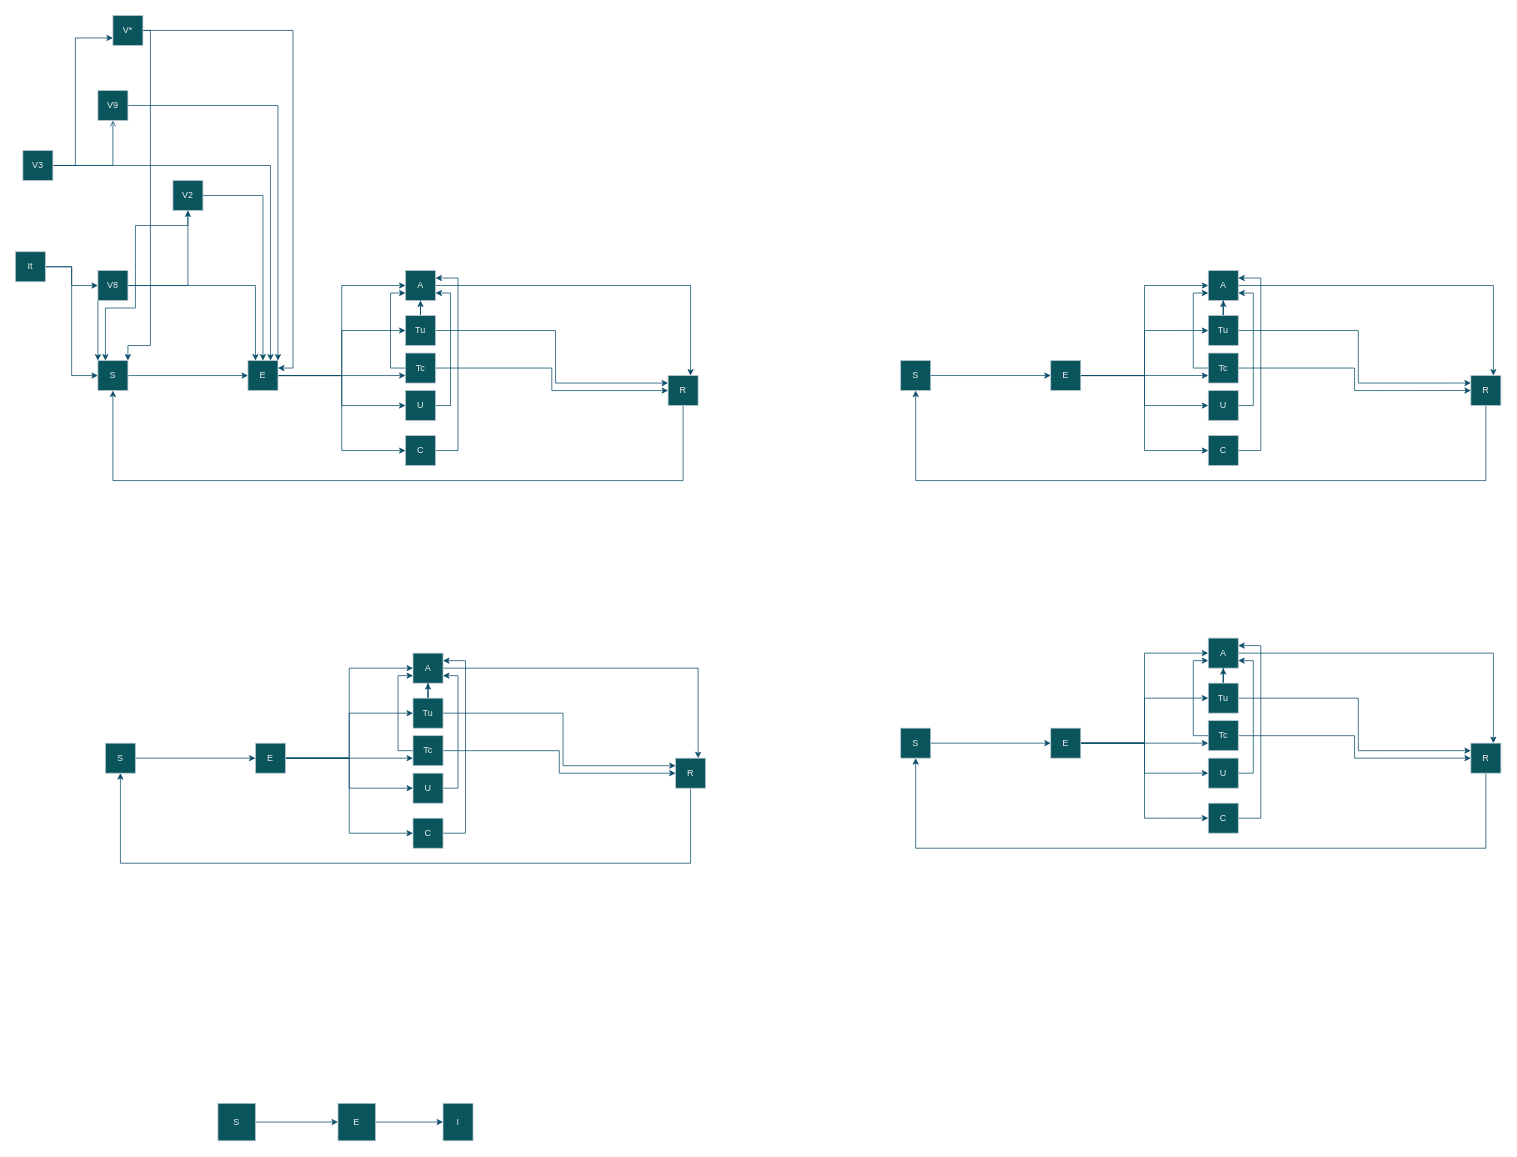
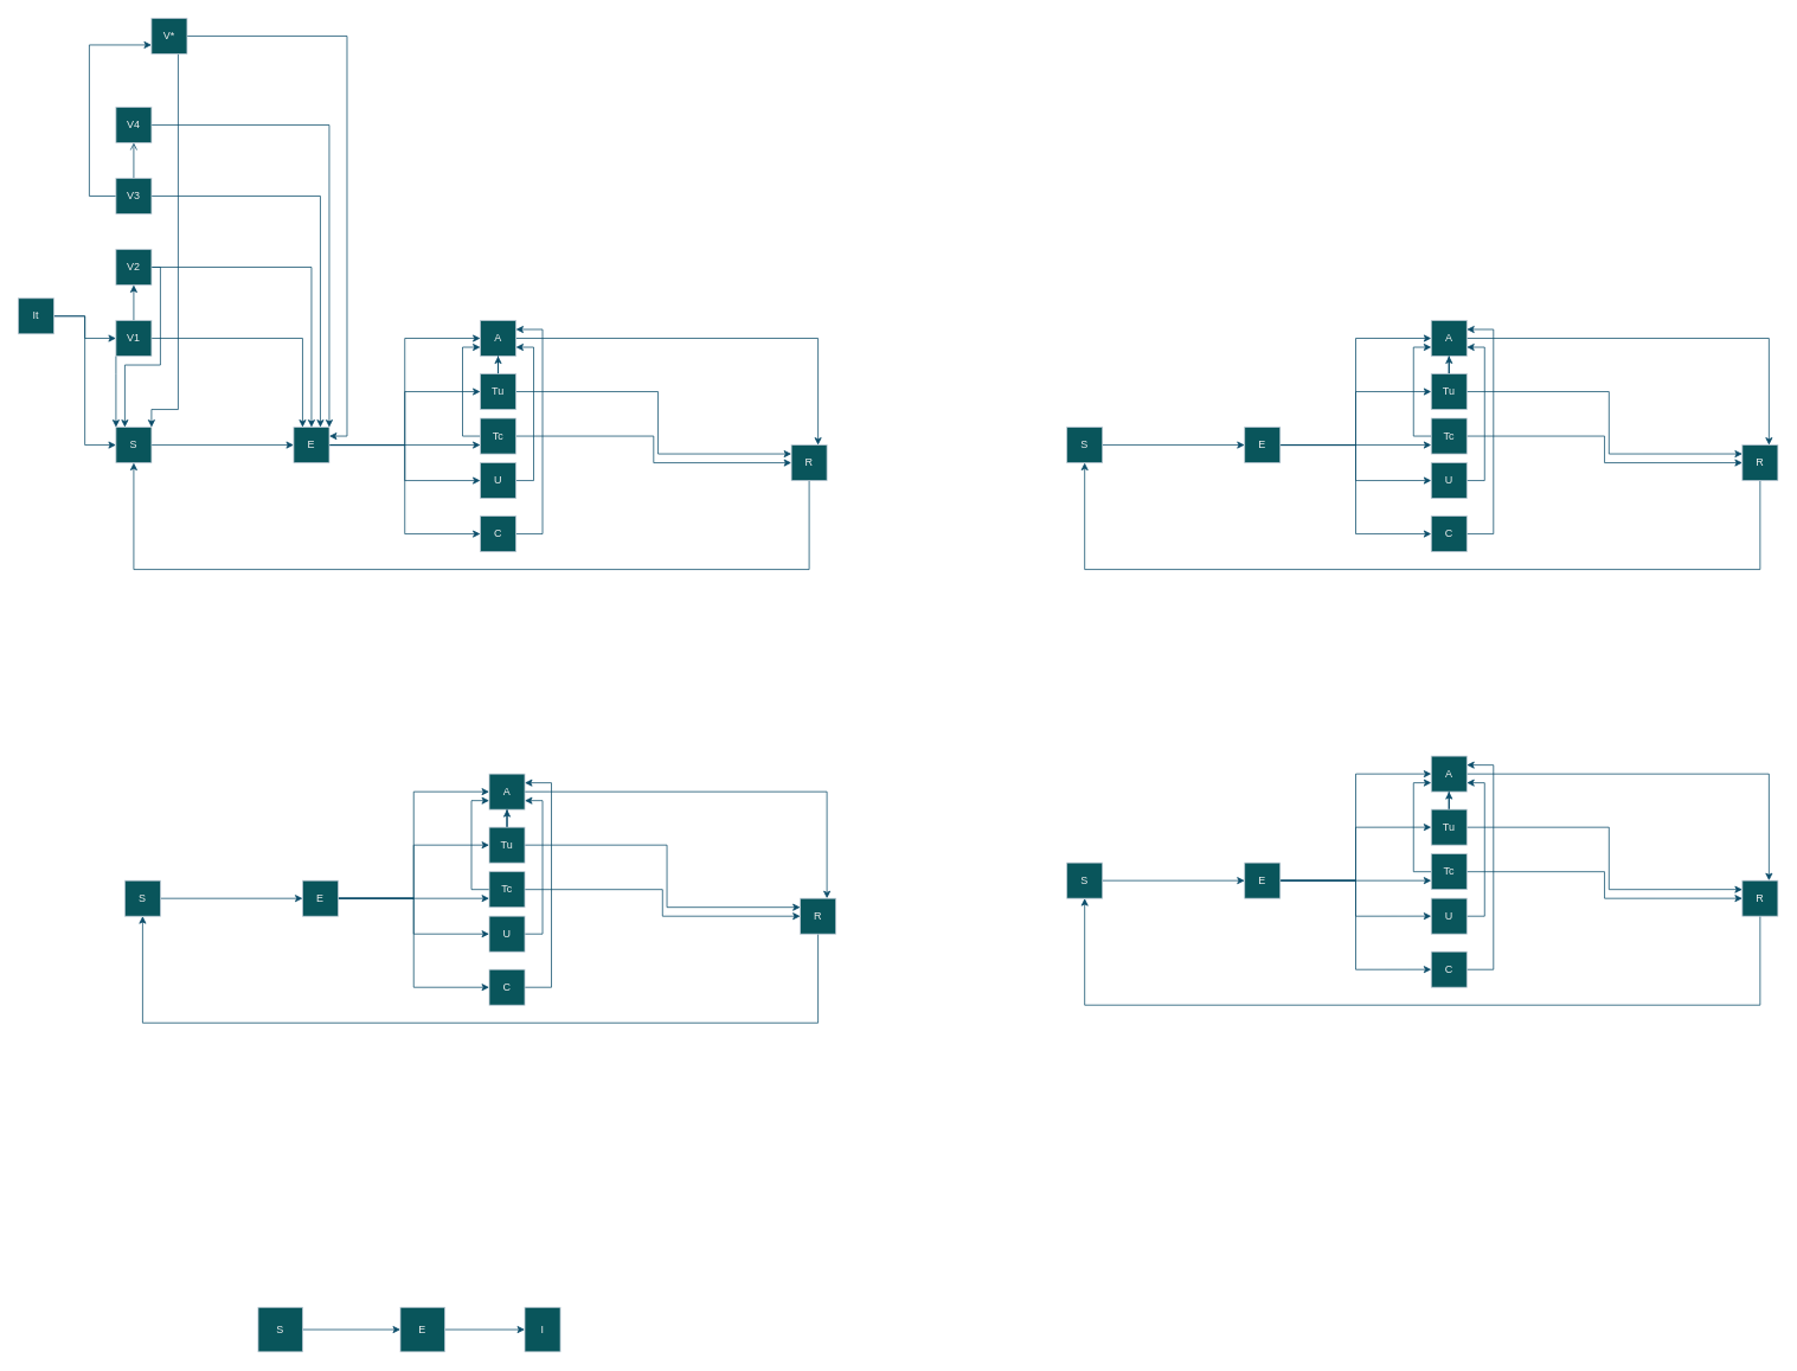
- <mxCell id="47" value="V*" style="whiteSpace=wrap;html=1;aspect=fixed;labelBackgroundColor=none;fillColor=#09555B;strokeColor=#BAC8D3;fontColor=#EEEEEE;" parent="1" vertex="1"><mxGeometry x="150" y="20" width="40" height="40" as="geometry" /></mxCell>
+ <mxCell id="47" value="V*" style="whiteSpace=wrap;html=1;aspect=fixed;labelBackgroundColor=none;fillColor=#09555B;strokeColor=#BAC8D3;fontColor=#EEEEEE;" parent="1" vertex="1"><mxGeometry x="170" y="20" width="40" height="40" as="geometry" /></mxCell>
- <mxCell id="44" value="V9" style="whiteSpace=wrap;html=1;aspect=fixed;labelBackgroundColor=none;fillColor=#09555B;strokeColor=#BAC8D3;fontColor=#EEEEEE;" parent="1" vertex="1"><mxGeometry x="130" y="120" width="40" height="40" as="geometry" /></mxCell>
+ <mxCell id="44" value="V4" style="whiteSpace=wrap;html=1;aspect=fixed;labelBackgroundColor=none;fillColor=#09555B;strokeColor=#BAC8D3;fontColor=#EEEEEE;" parent="1" vertex="1"><mxGeometry x="130" y="120" width="40" height="40" as="geometry" /></mxCell>
- <mxCell id="23" value="V3" style="whiteSpace=wrap;html=1;aspect=fixed;labelBackgroundColor=none;fillColor=#09555B;strokeColor=#BAC8D3;fontColor=#EEEEEE;" parent="1" vertex="1"><mxGeometry x="30" y="200" width="40" height="40" as="geometry" /></mxCell>
+ <mxCell id="23" value="V3" style="whiteSpace=wrap;html=1;aspect=fixed;labelBackgroundColor=none;fillColor=#09555B;strokeColor=#BAC8D3;fontColor=#EEEEEE;" parent="1" vertex="1"><mxGeometry x="130" y="200" width="40" height="40" as="geometry" /></mxCell>
- <mxCell id="19" value="V2" style="whiteSpace=wrap;html=1;aspect=fixed;labelBackgroundColor=none;fillColor=#09555B;strokeColor=#BAC8D3;fontColor=#EEEEEE;" parent="1" vertex="1"><mxGeometry x="230" y="240" width="40" height="40" as="geometry" /></mxCell>
+ <mxCell id="19" value="V2" style="whiteSpace=wrap;html=1;aspect=fixed;labelBackgroundColor=none;fillColor=#09555B;strokeColor=#BAC8D3;fontColor=#EEEEEE;" parent="1" vertex="1"><mxGeometry x="130" y="280" width="40" height="40" as="geometry" /></mxCell>
- <mxCell id="16" value="V8" style="whiteSpace=wrap;html=1;aspect=fixed;labelBackgroundColor=none;fillColor=#09555B;strokeColor=#BAC8D3;fontColor=#EEEEEE;" parent="1" vertex="1"><mxGeometry x="130" y="360" width="40" height="40" as="geometry" /></mxCell>
+ <mxCell id="16" value="V1" style="whiteSpace=wrap;html=1;aspect=fixed;labelBackgroundColor=none;fillColor=#09555B;strokeColor=#BAC8D3;fontColor=#EEEEEE;" parent="1" vertex="1"><mxGeometry x="130" y="360" width="40" height="40" as="geometry" /></mxCell>
